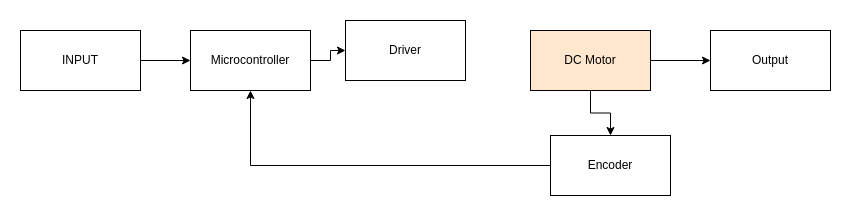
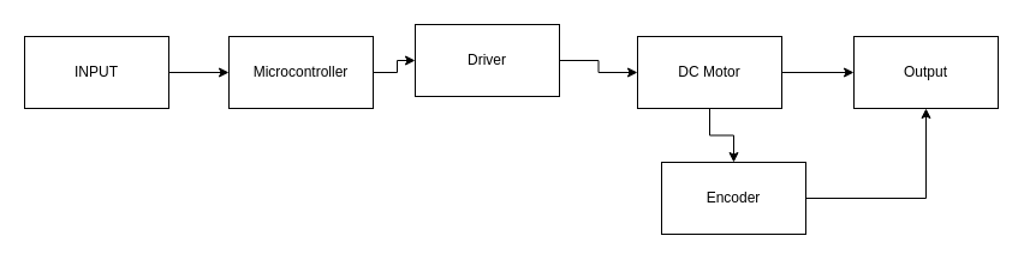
+ <mxCell id="6" value="" style="edgeStyle=orthogonalEdgeStyle;rounded=0;orthogonalLoop=1;jettySize=auto;html=1;" edge="1" parent="1" source="7" target="10"><mxGeometry relative="1" as="geometry" /></mxCell>
- <mxCell id="10" value="DC Motor" style="rounded=0;whiteSpace=wrap;html=1;fillColor=#ffe6cc;" vertex="1" parent="1"><mxGeometry x="530" y="30" width="120" height="60" as="geometry" /></mxCell>
+ <mxCell id="10" value="DC Motor" style="rounded=0;whiteSpace=wrap;html=1;" vertex="1" parent="1"><mxGeometry x="530" y="30" width="120" height="60" as="geometry" /></mxCell>
- <mxCell id="11" style="edgeStyle=orthogonalEdgeStyle;rounded=0;orthogonalLoop=1;jettySize=auto;html=1;" edge="1" parent="1" source="12" target="5"><mxGeometry relative="1" as="geometry" /></mxCell>
+ <mxCell id="11" style="edgeStyle=orthogonalEdgeStyle;rounded=0;orthogonalLoop=1;jettySize=auto;html=1;" edge="1" parent="1" source="12" target="13"><mxGeometry relative="1" as="geometry" /></mxCell>
